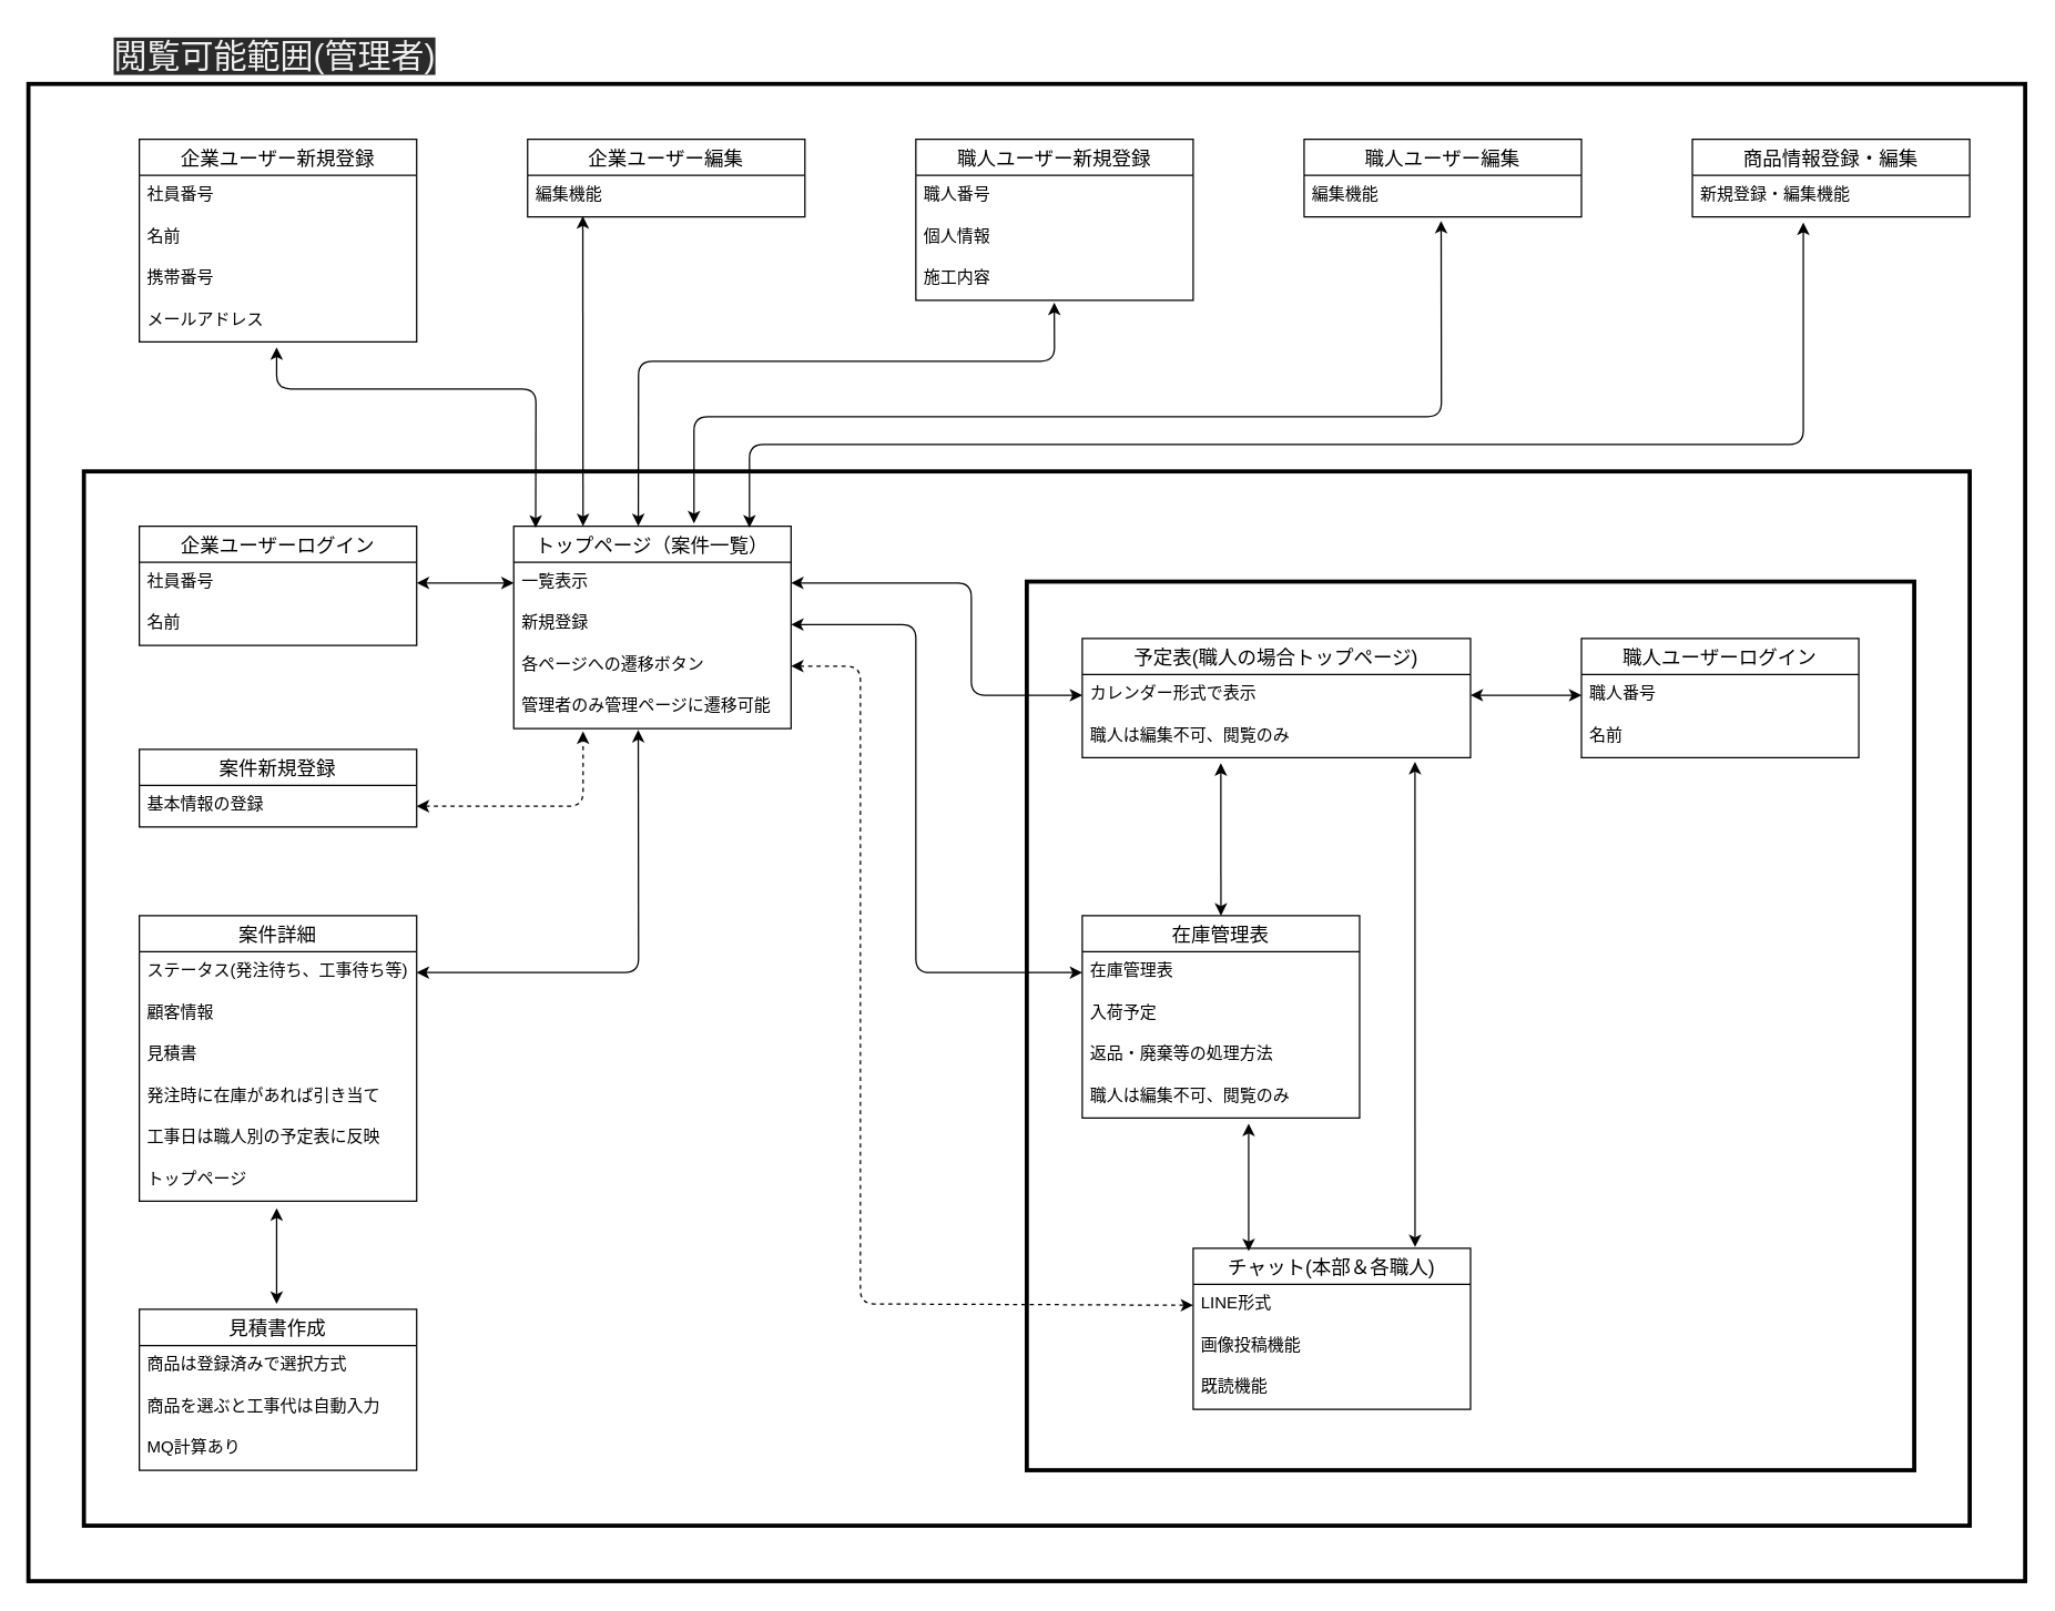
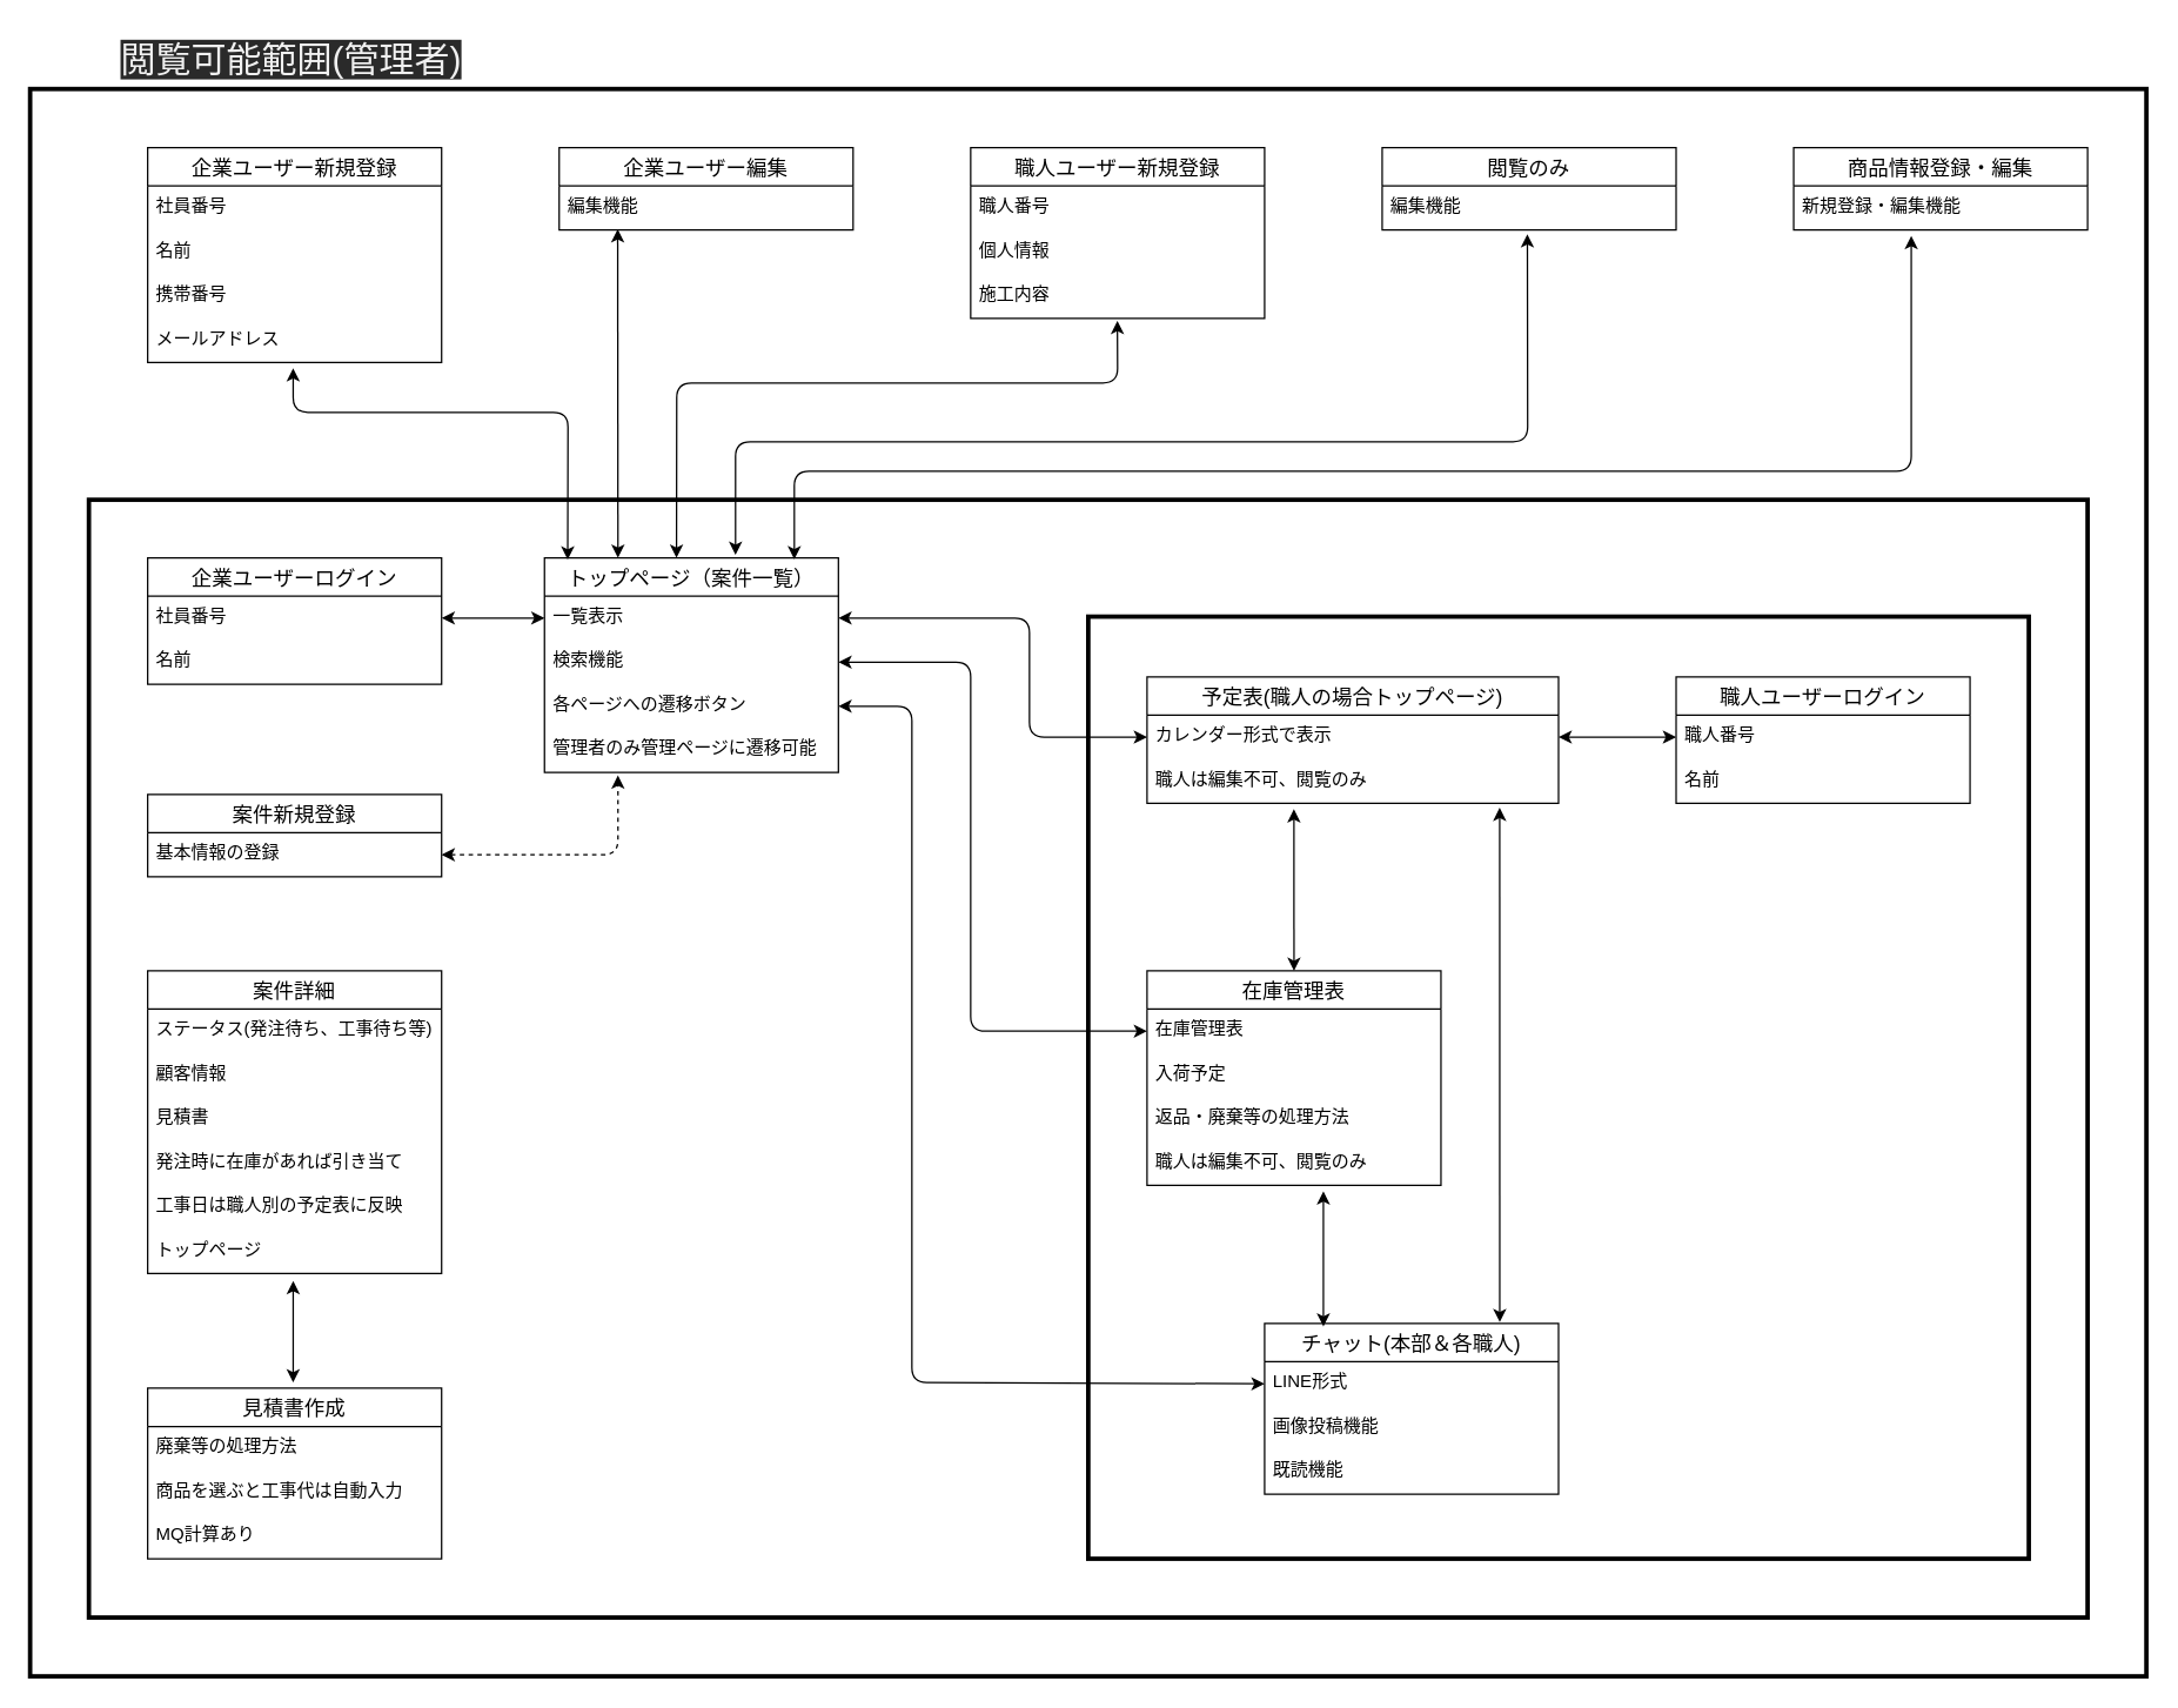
- <mxCell id="67" value="職人ユーザー編集" style="swimlane;fontStyle=0;childLayout=stackLayout;horizontal=1;startSize=26;horizontalStack=0;resizeParent=1;resizeParentMax=0;resizeLast=0;collapsible=1;marginBottom=0;align=center;fontSize=14;" parent="1" vertex="1"><mxGeometry x="940" y="100" width="200" height="56" as="geometry" /></mxCell>
+ <mxCell id="67" value="閲覧のみ" style="swimlane;fontStyle=0;childLayout=stackLayout;horizontal=1;startSize=26;horizontalStack=0;resizeParent=1;resizeParentMax=0;resizeLast=0;collapsible=1;marginBottom=0;align=center;fontSize=14;" parent="1" vertex="1"><mxGeometry x="940" y="100" width="200" height="56" as="geometry" /></mxCell>
- <mxCell id="7" value="新規登録" style="text;strokeColor=none;fillColor=none;spacingLeft=4;spacingRight=4;overflow=hidden;rotatable=0;points=[[0,0.5],[1,0.5]];portConstraint=eastwest;fontSize=12;" parent="5" vertex="1"><mxGeometry y="56" width="200" height="30" as="geometry" /></mxCell>
+ <mxCell id="7" value="検索機能" style="text;strokeColor=none;fillColor=none;spacingLeft=4;spacingRight=4;overflow=hidden;rotatable=0;points=[[0,0.5],[1,0.5]];portConstraint=eastwest;fontSize=12;" parent="5" vertex="1"><mxGeometry y="56" width="200" height="30" as="geometry" /></mxCell>
- <mxCell id="53" value="" style="endArrow=classic;startArrow=classic;html=1;entryX=1;entryY=0.5;entryDx=0;entryDy=0;exitX=0.449;exitY=1.033;exitDx=0;exitDy=0;exitPerimeter=0;" parent="1" source="9" target="11" edge="1"><mxGeometry width="50" height="50" relative="1" as="geometry"><mxPoint x="460" y="540" as="sourcePoint" /><mxPoint x="300" y="980" as="targetPoint" /><Array as="points"><mxPoint x="460" y="701" /></Array></mxGeometry></mxCell>
- <mxCell id="56" value="" style="endArrow=classic;startArrow=classic;html=1;exitX=1;exitY=0.5;exitDx=0;exitDy=0;entryX=0;entryY=0.5;entryDx=0;entryDy=0;dashed=1;" parent="1" source="8" target="28" edge="1"><mxGeometry width="50" height="50" relative="1" as="geometry"><mxPoint x="690" y="870" as="sourcePoint" /><mxPoint x="740" as="targetPoint" y="820" /><Array as="points"><mxPoint x="620" y="480" /><mxPoint x="620" y="940" /></Array></mxGeometry></mxCell>
+ <mxCell id="56" value="" style="endArrow=classic;startArrow=classic;html=1;exitX=1;exitY=0.5;exitDx=0;exitDy=0;entryX=0;entryY=0.5;entryDx=0;entryDy=0;" parent="1" source="8" target="28" edge="1"><mxGeometry width="50" height="50" relative="1" as="geometry"><mxPoint x="690" y="870" as="sourcePoint" /><mxPoint x="740" as="targetPoint" y="820" /><Array as="points"><mxPoint x="620" y="480" /><mxPoint x="620" y="940" /></Array></mxGeometry></mxCell>
- <mxCell id="59" value="商品は登録済みで選択方式" style="text;strokeColor=none;fillColor=none;spacingLeft=4;spacingRight=4;overflow=hidden;rotatable=0;points=[[0,0.5],[1,0.5]];portConstraint=eastwest;fontSize=12;" parent="58" vertex="1"><mxGeometry y="26" width="200" height="30" as="geometry" /></mxCell>
+ <mxCell id="59" value="廃棄等の処理方法" style="text;strokeColor=none;fillColor=none;spacingLeft=4;spacingRight=4;overflow=hidden;rotatable=0;points=[[0,0.5],[1,0.5]];portConstraint=eastwest;fontSize=12;" parent="58" vertex="1"><mxGeometry y="26" width="200" height="30" as="geometry" /></mxCell>
